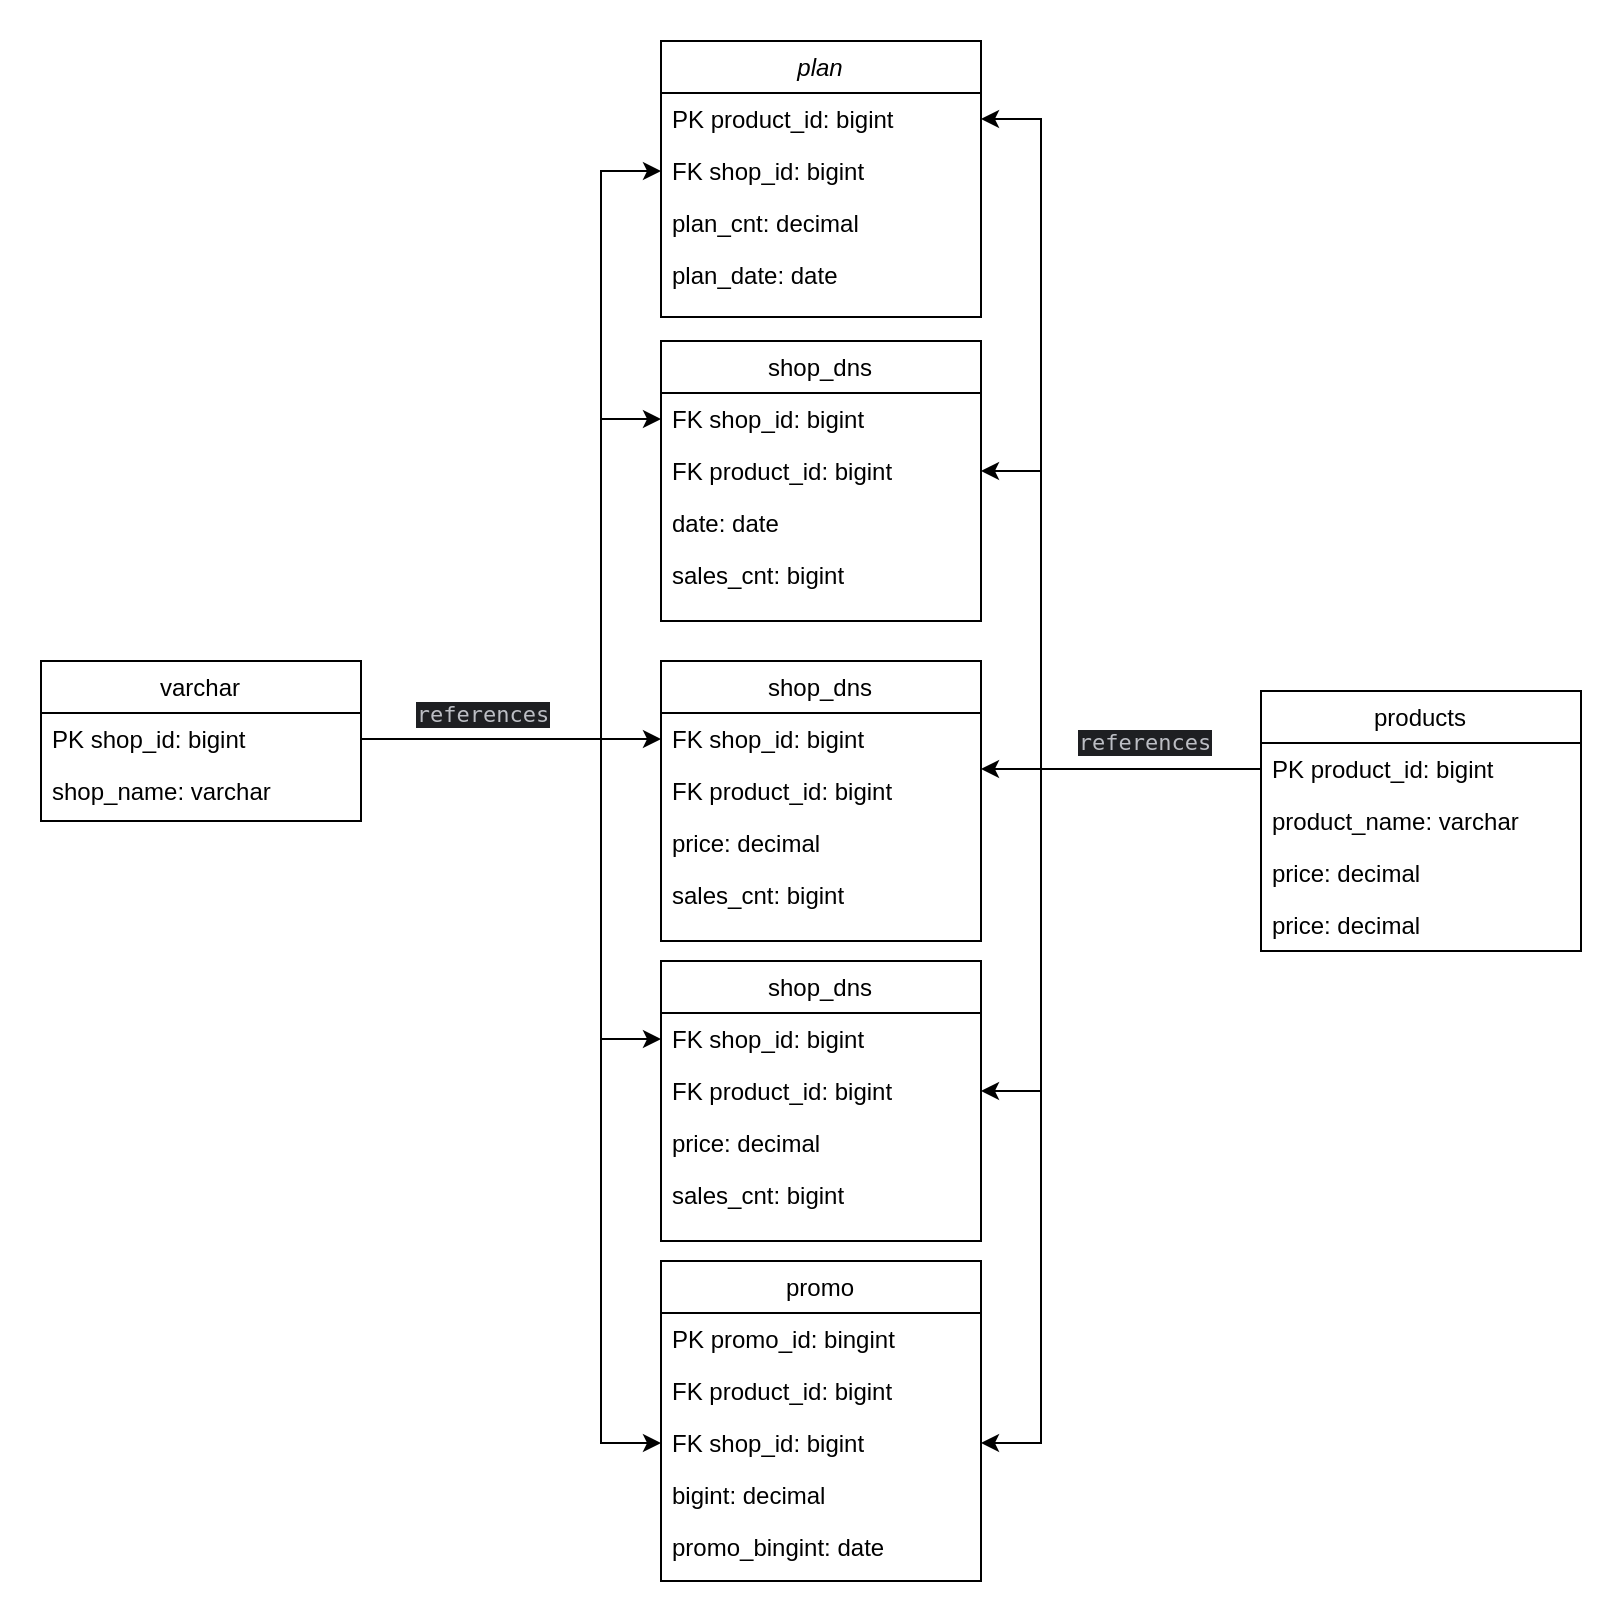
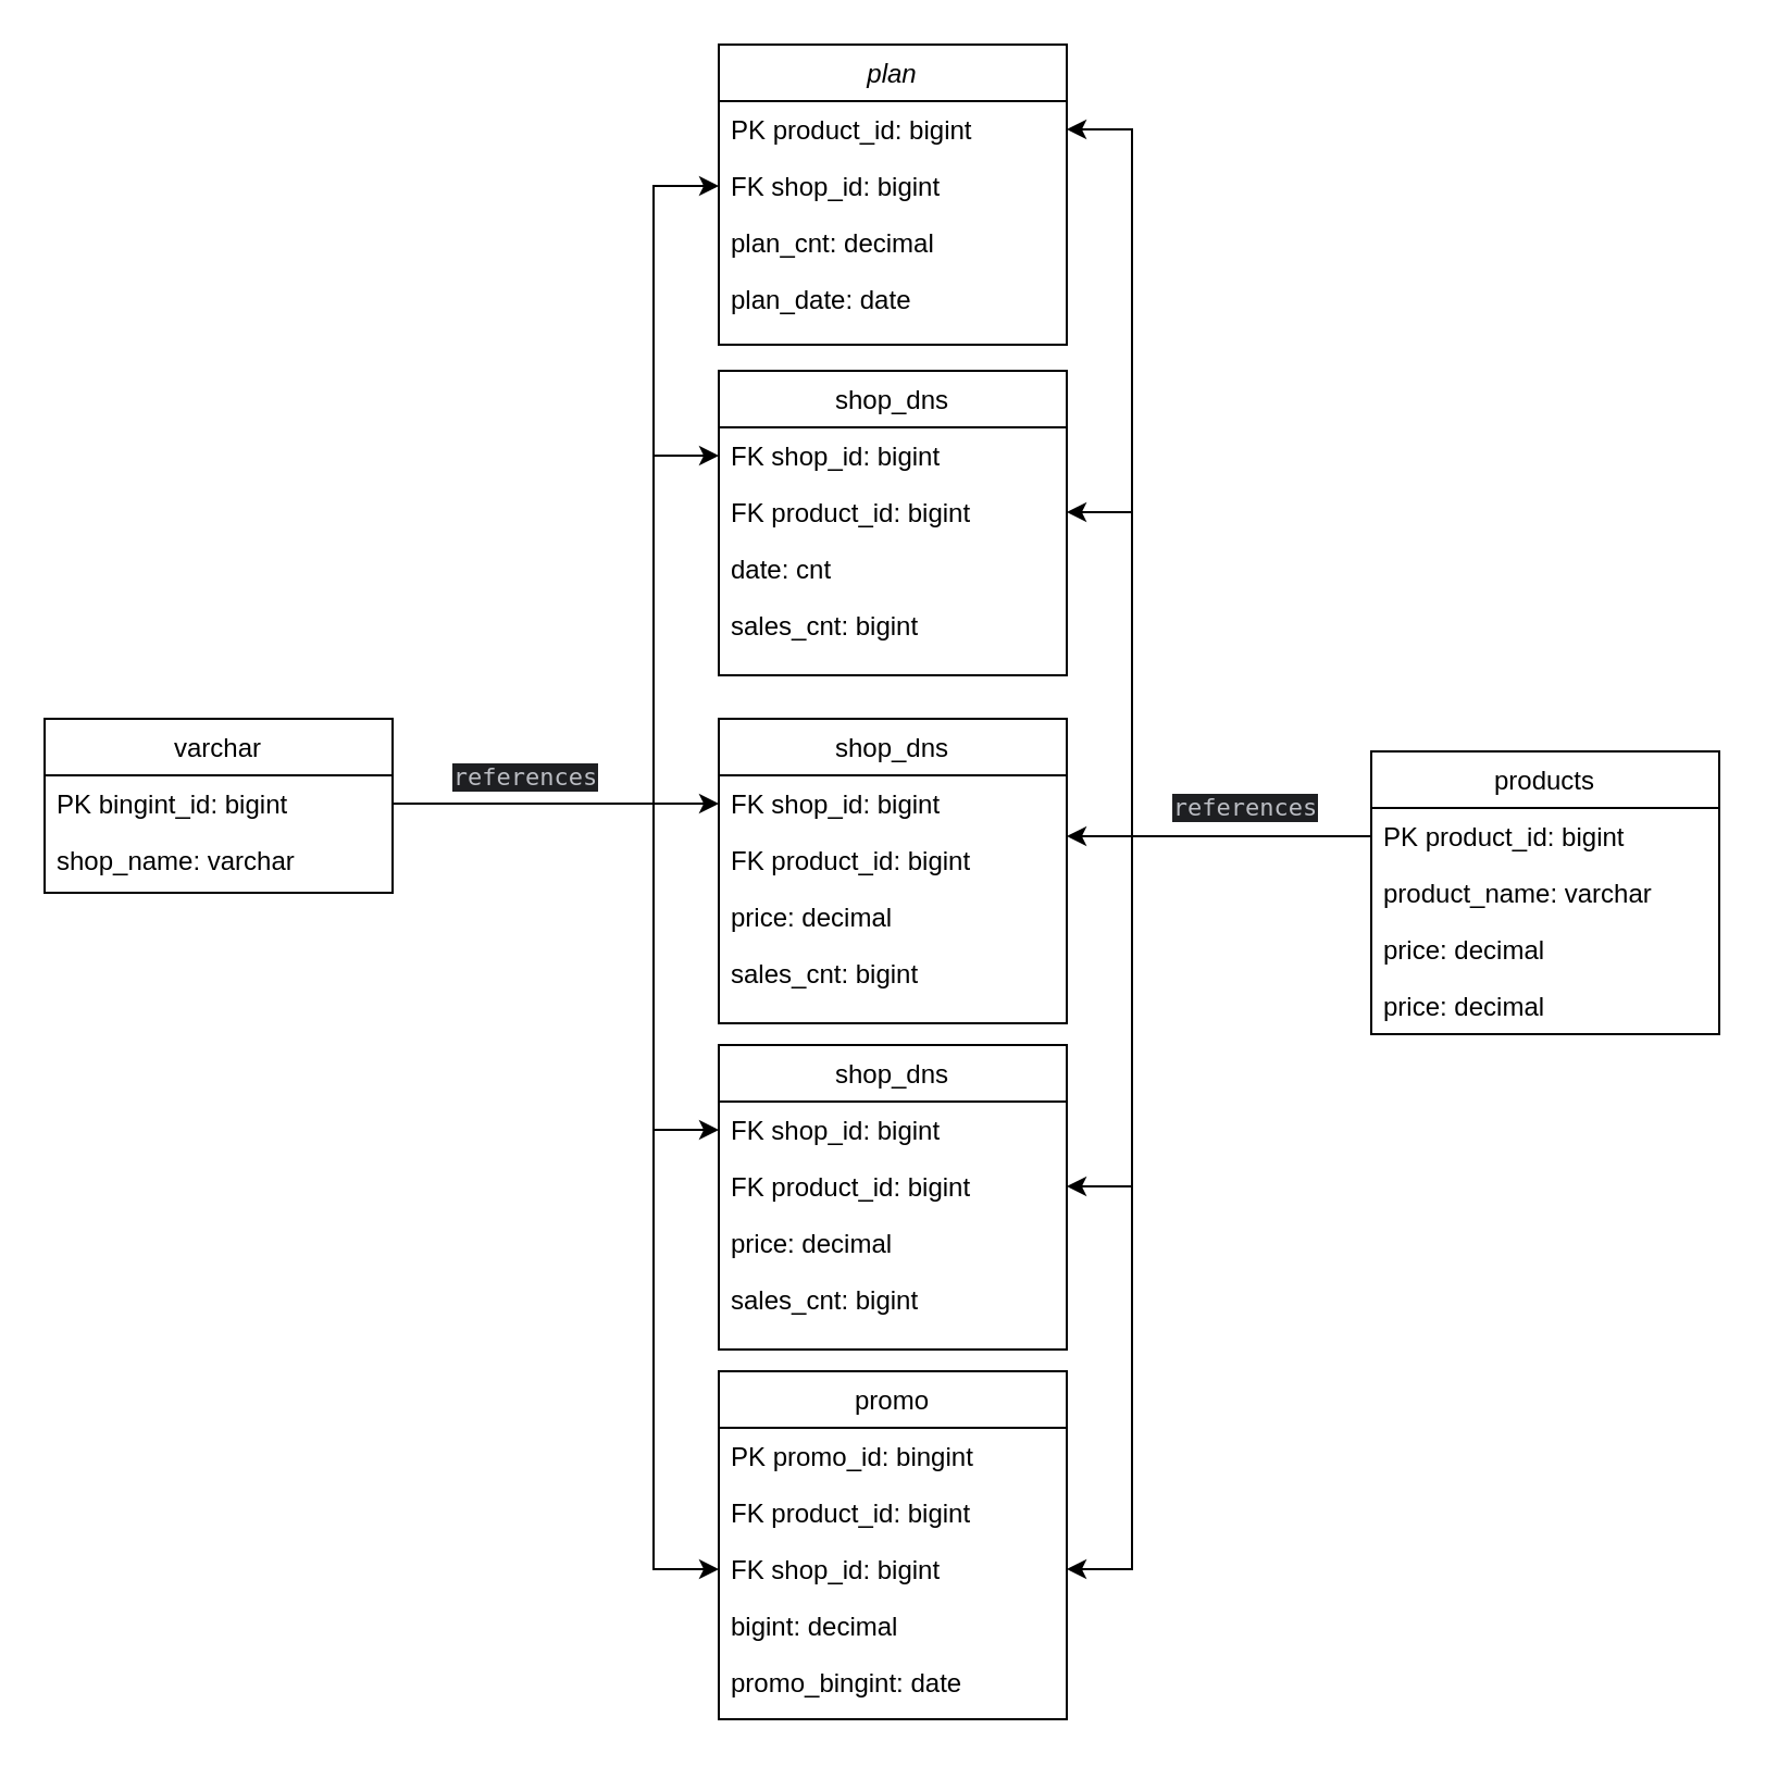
- <mxCell id="34" value="date: date" style="text;align=left;verticalAlign=top;spacingLeft=4;spacingRight=4;overflow=hidden;rotatable=0;points=[[0,0.5],[1,0.5]];portConstraint=eastwest;rounded=0;shadow=0;html=0;" vertex="1" parent="31"><mxGeometry y="78" width="160" height="26" as="geometry" /></mxCell>
+ <mxCell id="34" value="date: cnt" style="text;align=left;verticalAlign=top;spacingLeft=4;spacingRight=4;overflow=hidden;rotatable=0;points=[[0,0.5],[1,0.5]];portConstraint=eastwest;rounded=0;shadow=0;html=0;" vertex="1" parent="31"><mxGeometry y="78" width="160" height="26" as="geometry" /></mxCell>
- <mxCell id="19" value="PK shop_id: bigint" style="text;align=left;verticalAlign=top;spacingLeft=4;spacingRight=4;overflow=hidden;rotatable=0;points=[[0,0.5],[1,0.5]];portConstraint=eastwest;" vertex="1" parent="18"><mxGeometry y="26" width="160" height="26" as="geometry" /></mxCell>
+ <mxCell id="19" value="PK bingint_id: bigint" style="text;align=left;verticalAlign=top;spacingLeft=4;spacingRight=4;overflow=hidden;rotatable=0;points=[[0,0.5],[1,0.5]];portConstraint=eastwest;" vertex="1" parent="18"><mxGeometry y="26" width="160" height="26" as="geometry" /></mxCell>
